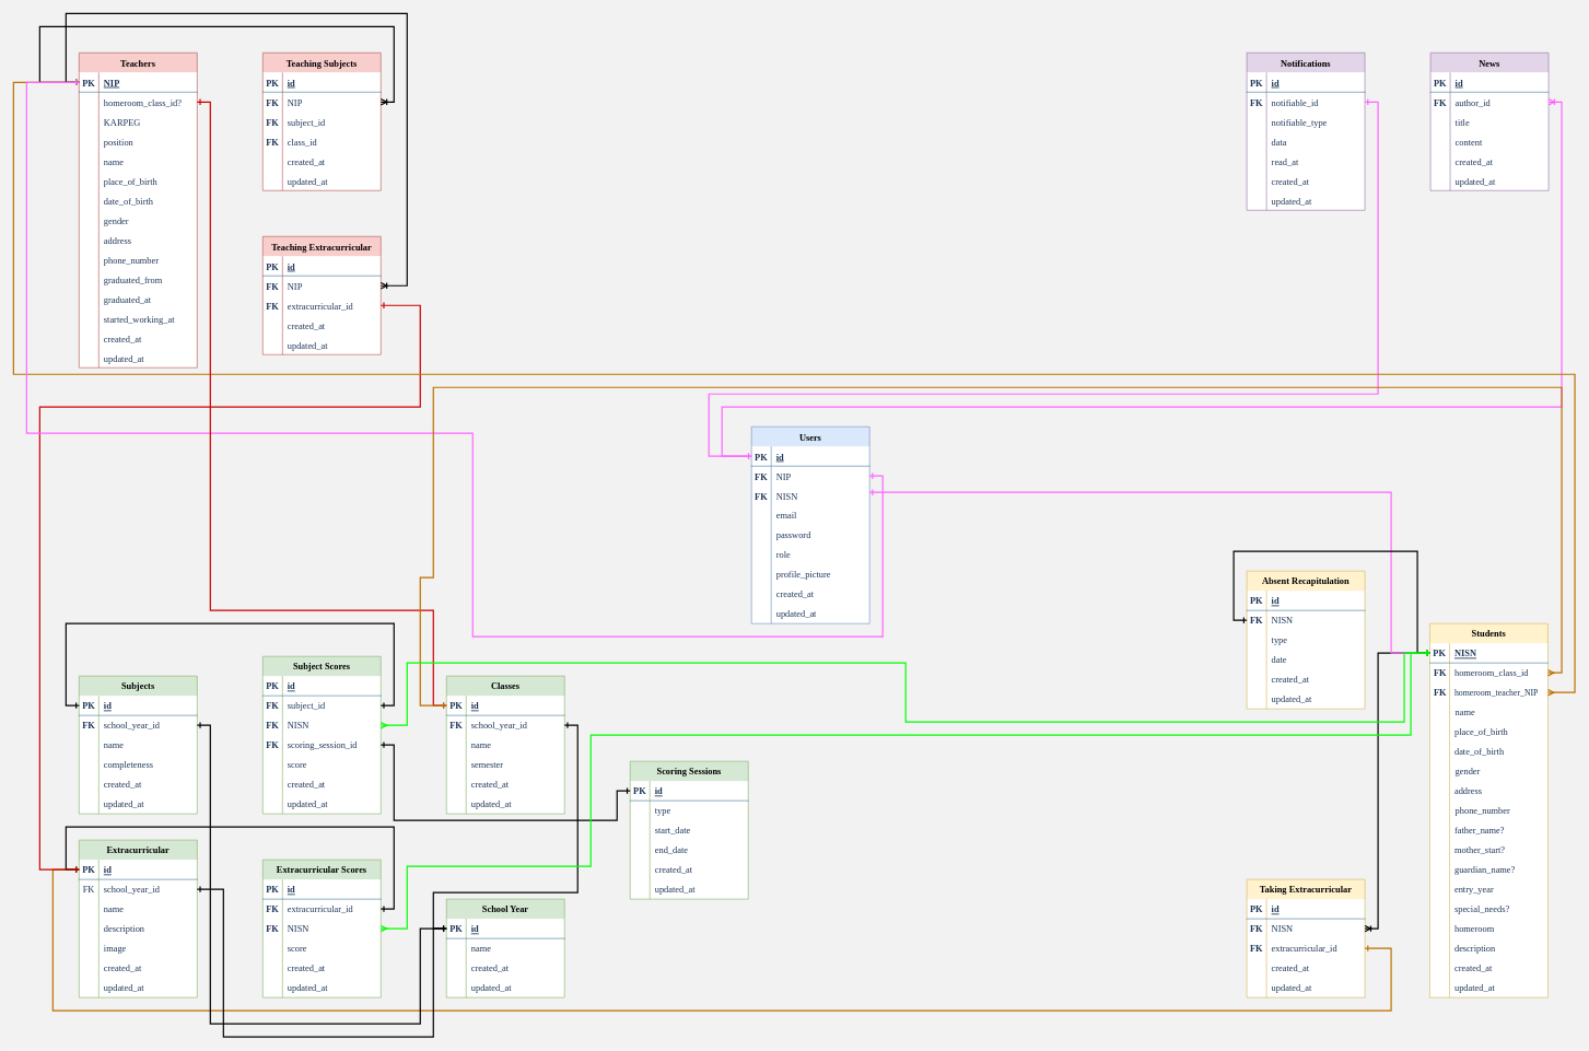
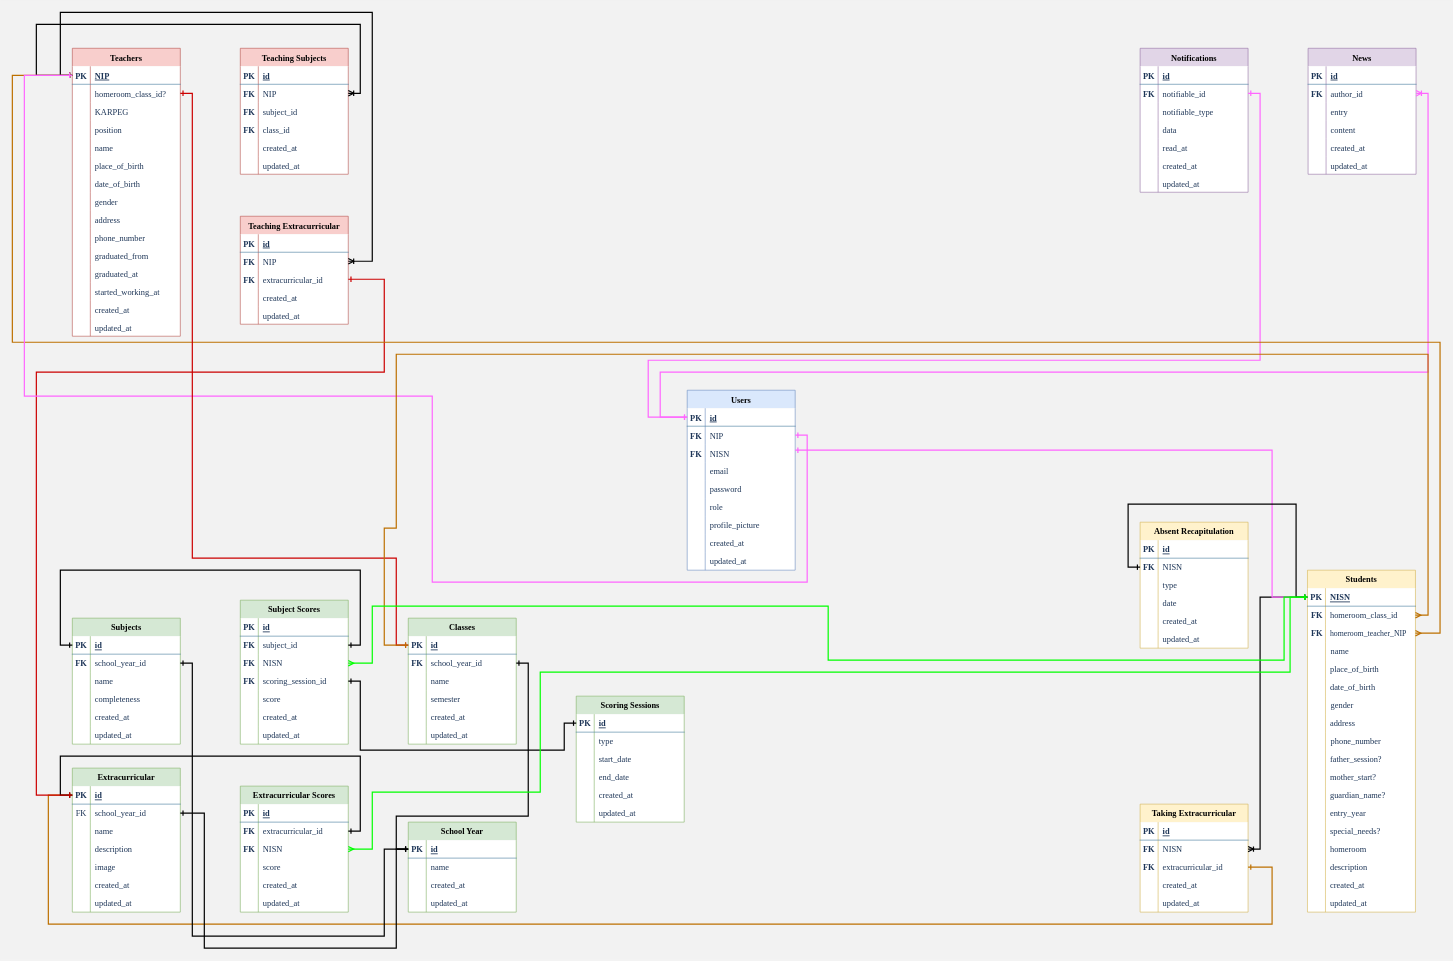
- <mxCell id="88" value="title" style="shape=partialRectangle;connectable=0;fillColor=none;top=0;left=0;bottom=0;right=0;align=left;spacingLeft=6;overflow=hidden;fontFamily=Source Sans Pro;fontSource=https%3A%2F%2Ffonts.googleapis.com%2Fcss%3Ffamily%3DSource%2BSans%2BPro;fontSize=14;rounded=0;strokeColor=#457B9D;fontColor=#1D3557;" parent="86" vertex="1"><mxGeometry x="30" width="150" height="30" as="geometry"><mxRectangle width="150" height="30" as="alternateBounds" /></mxGeometry></mxCell>
+ <mxCell id="88" value="entry" style="shape=partialRectangle;connectable=0;fillColor=none;top=0;left=0;bottom=0;right=0;align=left;spacingLeft=6;overflow=hidden;fontFamily=Source Sans Pro;fontSource=https%3A%2F%2Ffonts.googleapis.com%2Fcss%3Ffamily%3DSource%2BSans%2BPro;fontSize=14;rounded=0;strokeColor=#457B9D;fontColor=#1D3557;" parent="86" vertex="1"><mxGeometry x="30" width="150" height="30" as="geometry"><mxRectangle width="150" height="30" as="alternateBounds" /></mxGeometry></mxCell>
- <mxCell id="32" value="father_name?" style="shape=partialRectangle;connectable=0;fillColor=none;top=0;left=0;bottom=0;right=0;align=left;spacingLeft=6;overflow=hidden;fontFamily=Source Sans Pro;fontSource=https%3A%2F%2Ffonts.googleapis.com%2Fcss%3Ffamily%3DSource%2BSans%2BPro;fontSize=14;rounded=0;strokeColor=#457B9D;fontColor=#1D3557;" parent="30" vertex="1"><mxGeometry x="30" width="150" height="30" as="geometry"><mxRectangle width="150" height="30" as="alternateBounds" /></mxGeometry></mxCell>
+ <mxCell id="32" value="father_session?" style="shape=partialRectangle;connectable=0;fillColor=none;top=0;left=0;bottom=0;right=0;align=left;spacingLeft=6;overflow=hidden;fontFamily=Source Sans Pro;fontSource=https%3A%2F%2Ffonts.googleapis.com%2Fcss%3Ffamily%3DSource%2BSans%2BPro;fontSize=14;rounded=0;strokeColor=#457B9D;fontColor=#1D3557;" parent="30" vertex="1"><mxGeometry x="30" width="150" height="30" as="geometry"><mxRectangle width="150" height="30" as="alternateBounds" /></mxGeometry></mxCell>
